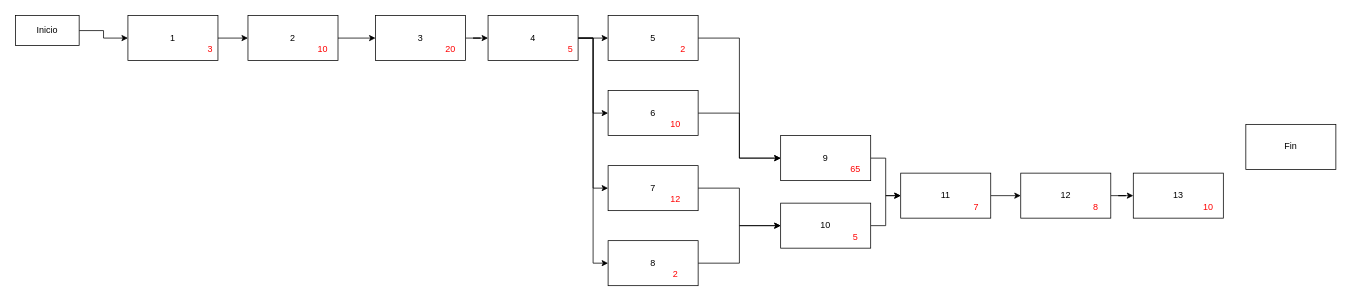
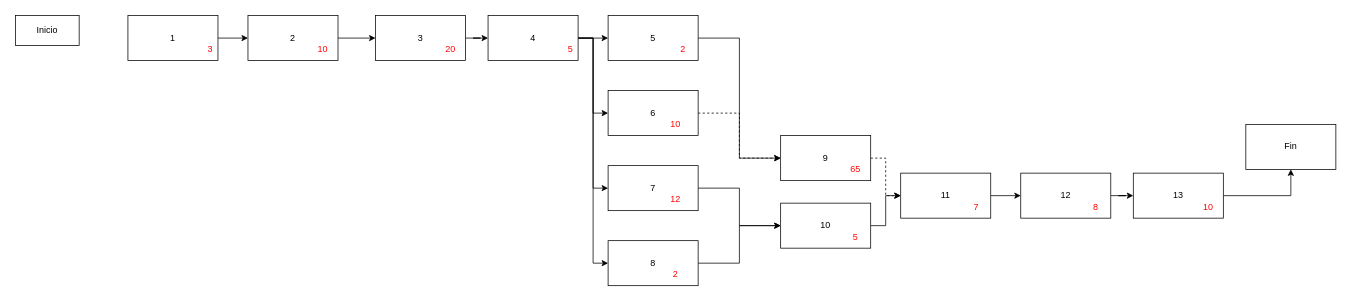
- <mxCell id="32" value="" style="edgeStyle=orthogonalEdgeStyle;rounded=0;orthogonalLoop=1;jettySize=auto;html=1;" edge="1" parent="1" source="33" target="3"><mxGeometry relative="1" as="geometry" /></mxCell>
- <mxCell id="15" style="edgeStyle=orthogonalEdgeStyle;rounded=0;orthogonalLoop=1;jettySize=auto;html=1;entryX=0;entryY=0.5;entryDx=0;entryDy=0;" edge="1" parent="1" source="16" target="22"><mxGeometry relative="1" as="geometry" /></mxCell>
+ <mxCell id="15" style="edgeStyle=orthogonalEdgeStyle;rounded=0;orthogonalLoop=1;jettySize=auto;html=1;entryX=0;entryY=0.5;entryDx=0;entryDy=0;dashed=1;" edge="1" parent="1" source="16" target="22"><mxGeometry relative="1" as="geometry" /></mxCell>
- <mxCell id="21" style="edgeStyle=orthogonalEdgeStyle;rounded=0;orthogonalLoop=1;jettySize=auto;html=1;entryX=0;entryY=0.5;entryDx=0;entryDy=0;" edge="1" parent="1" source="22" target="26"><mxGeometry relative="1" as="geometry" /></mxCell>
+ <mxCell id="21" style="edgeStyle=orthogonalEdgeStyle;rounded=0;orthogonalLoop=1;jettySize=auto;html=1;entryX=0;entryY=0.5;entryDx=0;entryDy=0;dashed=1;" edge="1" parent="1" source="22" target="26"><mxGeometry relative="1" as="geometry" /></mxCell>
+ <mxCell id="29" value="" style="edgeStyle=orthogonalEdgeStyle;rounded=0;orthogonalLoop=1;jettySize=auto;html=1;" edge="1" parent="1" source="30" target="31"><mxGeometry relative="1" as="geometry" /></mxCell>
